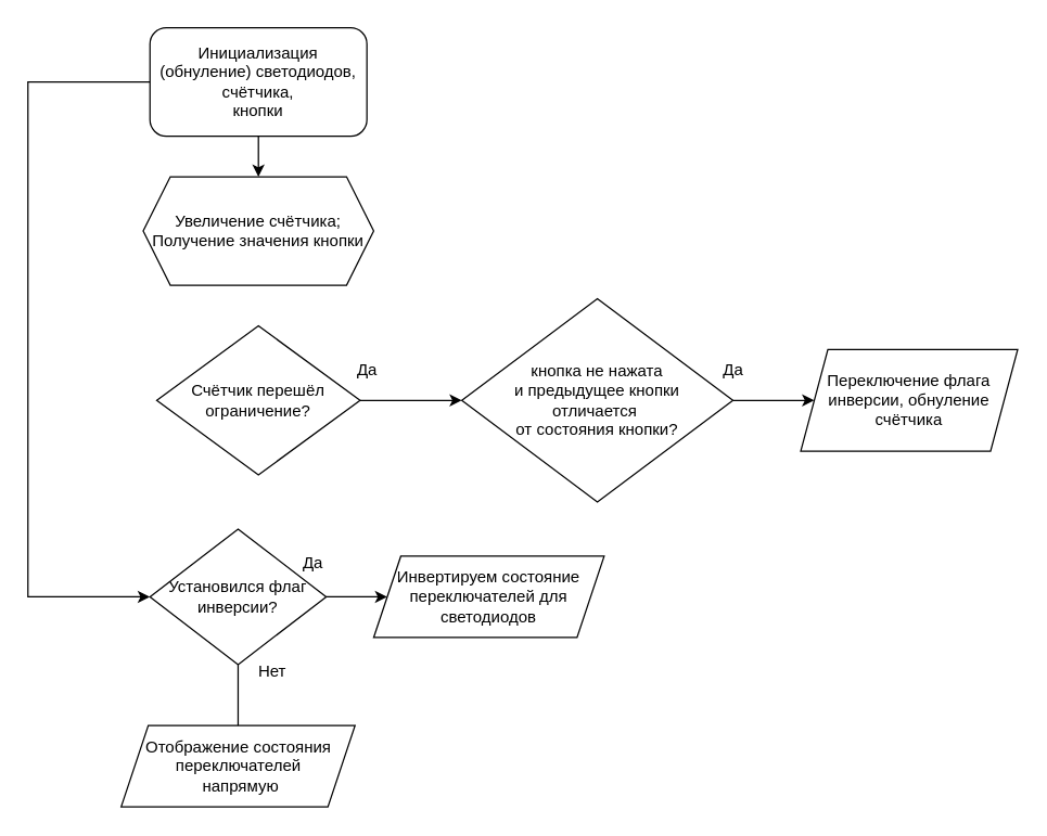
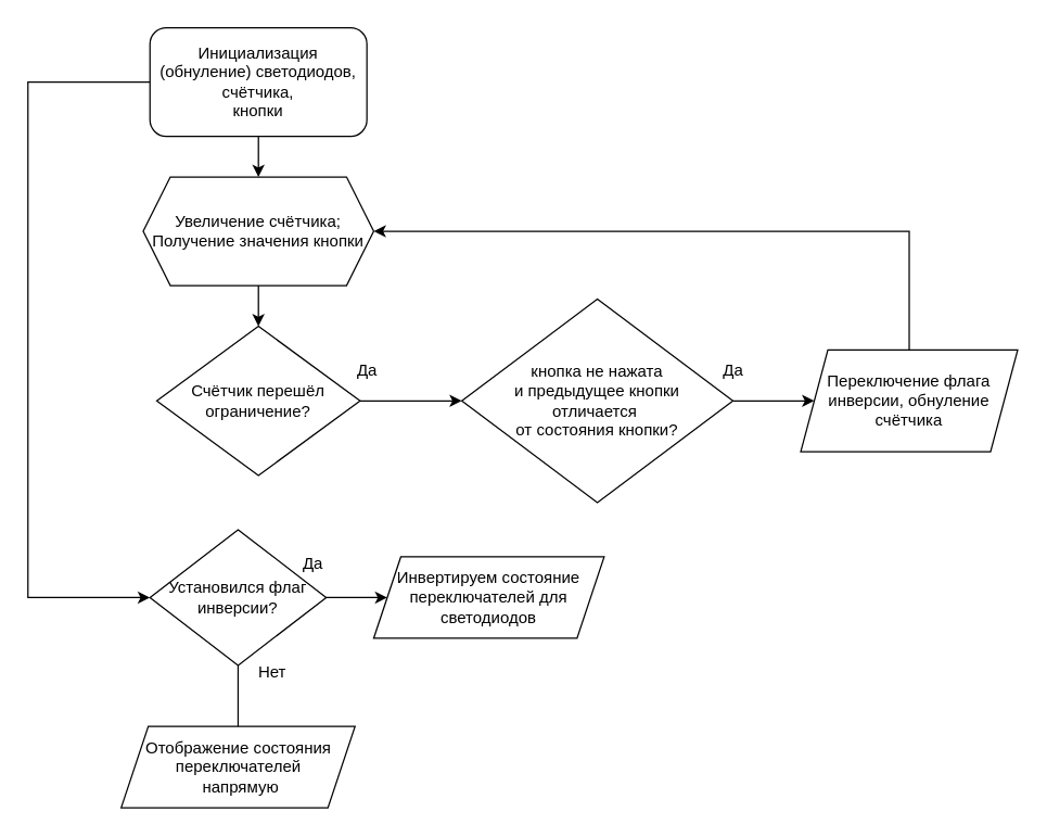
+ <mxCell id="12" style="edgeStyle=orthogonalEdgeStyle;rounded=0;orthogonalLoop=1;jettySize=auto;html=1;entryX=1;entryY=0.5;entryDx=0;entryDy=0;" edge="1" parent="1" source="13" target="6"><mxGeometry relative="1" as="geometry"><Array as="points"><mxPoint x="670" y="170" /></Array></mxGeometry></mxCell>
+ <mxCell id="5" style="edgeStyle=orthogonalEdgeStyle;rounded=0;orthogonalLoop=1;jettySize=auto;html=1;entryX=0.5;entryY=0;entryDx=0;entryDy=0;" edge="1" parent="1" source="6" target="8"><mxGeometry relative="1" as="geometry" /></mxCell>
